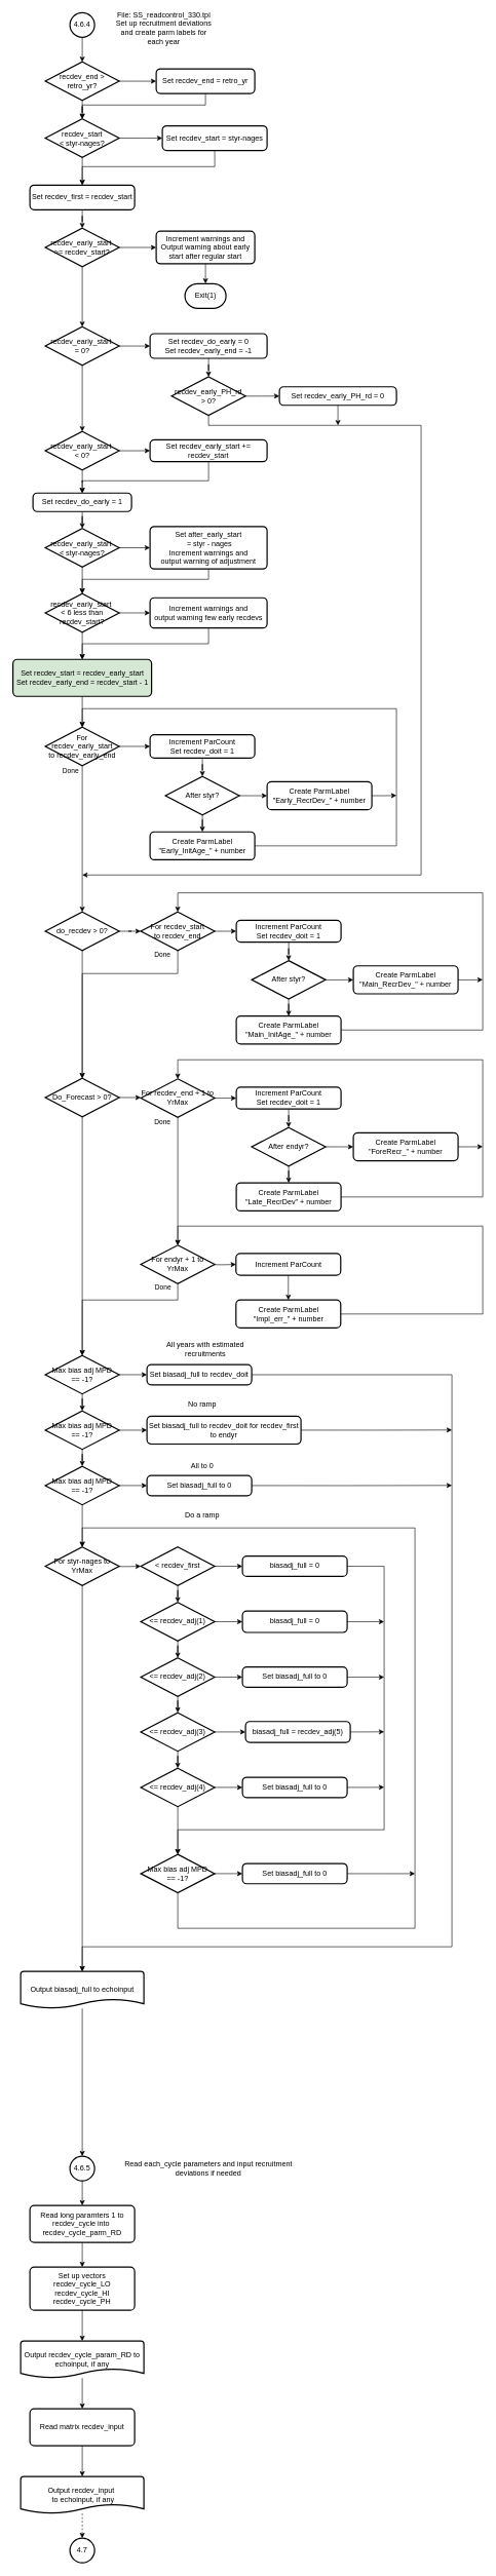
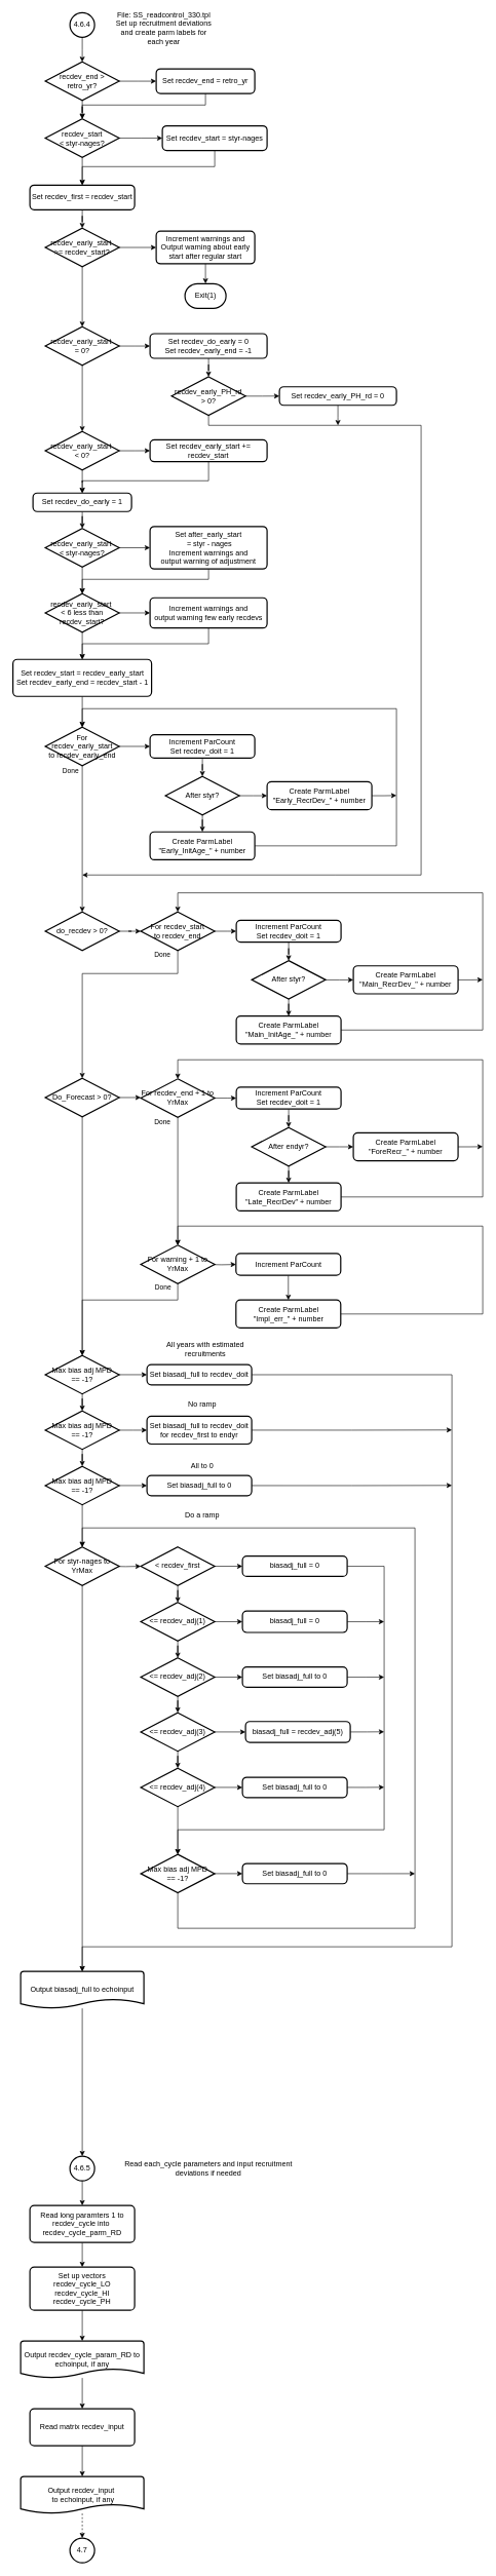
- <mxCell id="52" value="Set recdev_start&amp;nbsp;= recdev_early_start&lt;br&gt;Set recdev_early_end = recdev_start - 1" style="rounded=1;whiteSpace=wrap;html=1;absoluteArcSize=1;arcSize=14;strokeWidth=2;fillColor=#d5e8d4;" vertex="1" parent="1"><mxGeometry x="20.5" y="1070" width="225" height="60" as="geometry" /></mxCell>
+ <mxCell id="52" value="Set recdev_start&amp;nbsp;= recdev_early_start&lt;br&gt;Set recdev_early_end = recdev_start - 1" style="rounded=1;whiteSpace=wrap;html=1;absoluteArcSize=1;arcSize=14;strokeWidth=2;" vertex="1" parent="1"><mxGeometry x="20.5" y="1070" width="225" height="60" as="geometry" /></mxCell>
- <mxCell id="79" style="edgeStyle=orthogonalEdgeStyle;rounded=0;orthogonalLoop=1;jettySize=auto;html=1;exitX=0.5;exitY=1;exitDx=0;exitDy=0;exitPerimeter=0;" edge="1" parent="1" source="80" target="83"><mxGeometry relative="1" as="geometry" /></mxCell>
- <mxCell id="98" value="For endyr + 1 to YrMax" style="strokeWidth=2;html=1;shape=mxgraph.flowchart.decision;whiteSpace=wrap;" vertex="1" parent="1"><mxGeometry x="228" y="2021" width="120" height="62.5" as="geometry" /></mxCell>
+ <mxCell id="98" value="For warning + 1 to YrMax" style="strokeWidth=2;html=1;shape=mxgraph.flowchart.decision;whiteSpace=wrap;" vertex="1" parent="1"><mxGeometry x="228" y="2021" width="120" height="62.5" as="geometry" /></mxCell>
- <mxCell id="115" value="Set biasadj_full to recdev_doit for recdev_first to endyr" style="rounded=1;whiteSpace=wrap;html=1;absoluteArcSize=1;arcSize=14;strokeWidth=2;" vertex="1" parent="1"><mxGeometry x="238" y="2298.66" width="250" height="45.19" as="geometry" /></mxCell>
+ <mxCell id="115" value="Set biasadj_full to recdev_doit for recdev_first to endyr" style="rounded=1;whiteSpace=wrap;html=1;absoluteArcSize=1;arcSize=14;strokeWidth=2;" vertex="1" parent="1"><mxGeometry x="238" y="2298.66" width="170" height="45.19" as="geometry" /></mxCell>
